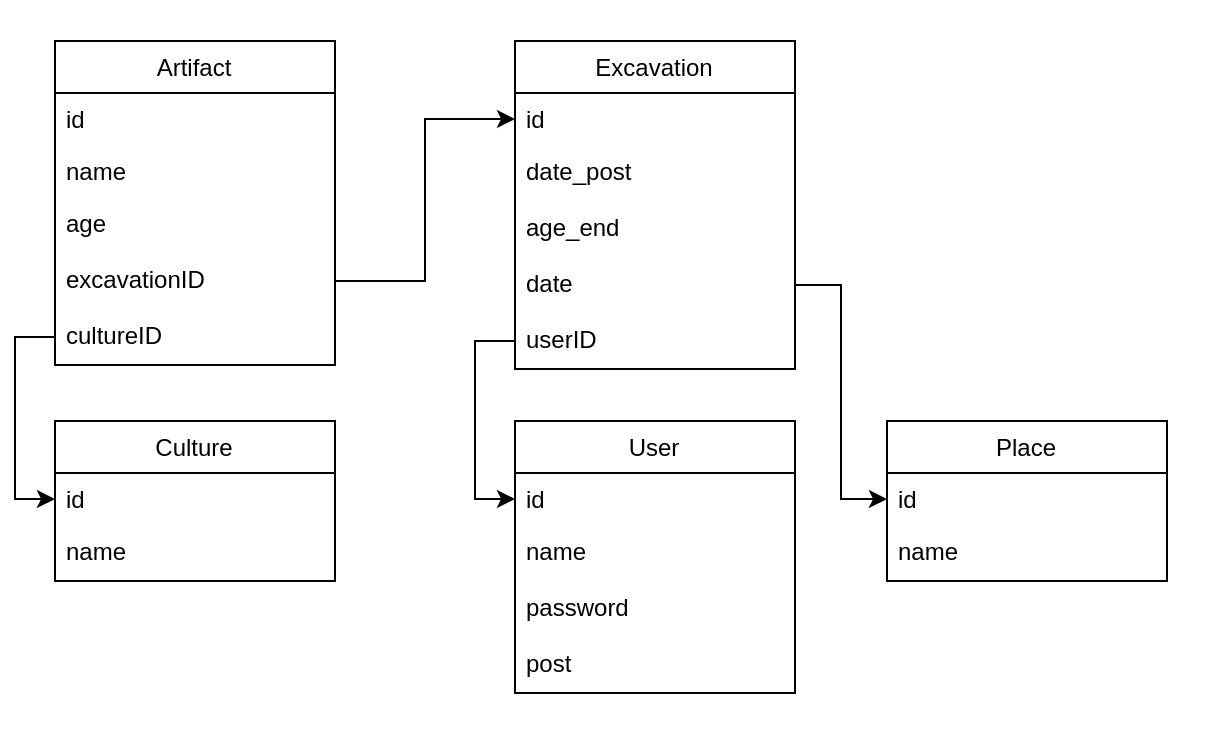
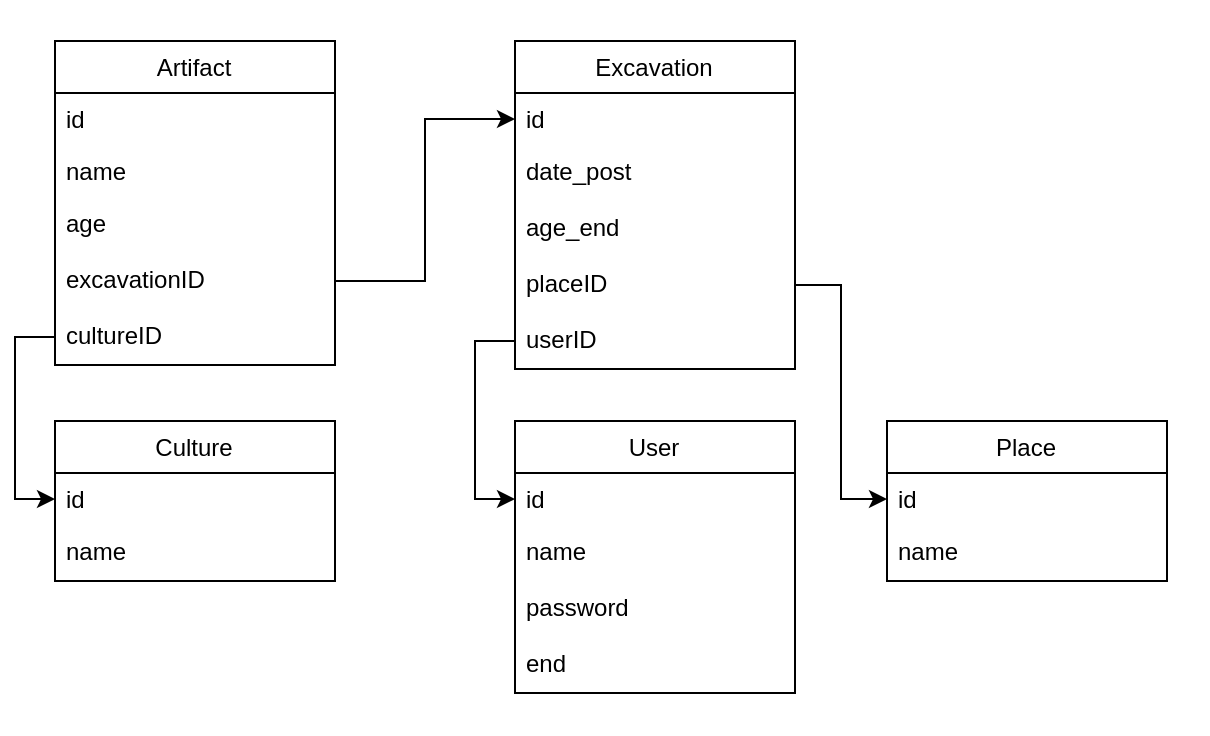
- <mxCell id="17" value="date" style="text;strokeColor=none;fillColor=none;align=left;verticalAlign=top;spacingLeft=4;spacingRight=4;overflow=hidden;rotatable=0;points=[[0,0.5],[1,0.5]];portConstraint=eastwest;swimlaneLine=1;" parent="13" vertex="1"><mxGeometry y="108" width="140" height="28" as="geometry" /></mxCell>
+ <mxCell id="17" value="placeID" style="text;strokeColor=none;fillColor=none;align=left;verticalAlign=top;spacingLeft=4;spacingRight=4;overflow=hidden;rotatable=0;points=[[0,0.5],[1,0.5]];portConstraint=eastwest;swimlaneLine=1;" parent="13" vertex="1"><mxGeometry y="108" width="140" height="28" as="geometry" /></mxCell>
- <mxCell id="6" value="post" style="text;strokeColor=none;fillColor=none;align=left;verticalAlign=top;spacingLeft=4;spacingRight=4;overflow=hidden;rotatable=0;points=[[0,0.5],[1,0.5]];portConstraint=eastwest;swimlaneLine=1;" vertex="1" parent="2"><mxGeometry y="108" width="140" height="28" as="geometry" /></mxCell>
+ <mxCell id="6" value="end" style="text;strokeColor=none;fillColor=none;align=left;verticalAlign=top;spacingLeft=4;spacingRight=4;overflow=hidden;rotatable=0;points=[[0,0.5],[1,0.5]];portConstraint=eastwest;swimlaneLine=1;" vertex="1" parent="2"><mxGeometry y="108" width="140" height="28" as="geometry" /></mxCell>
